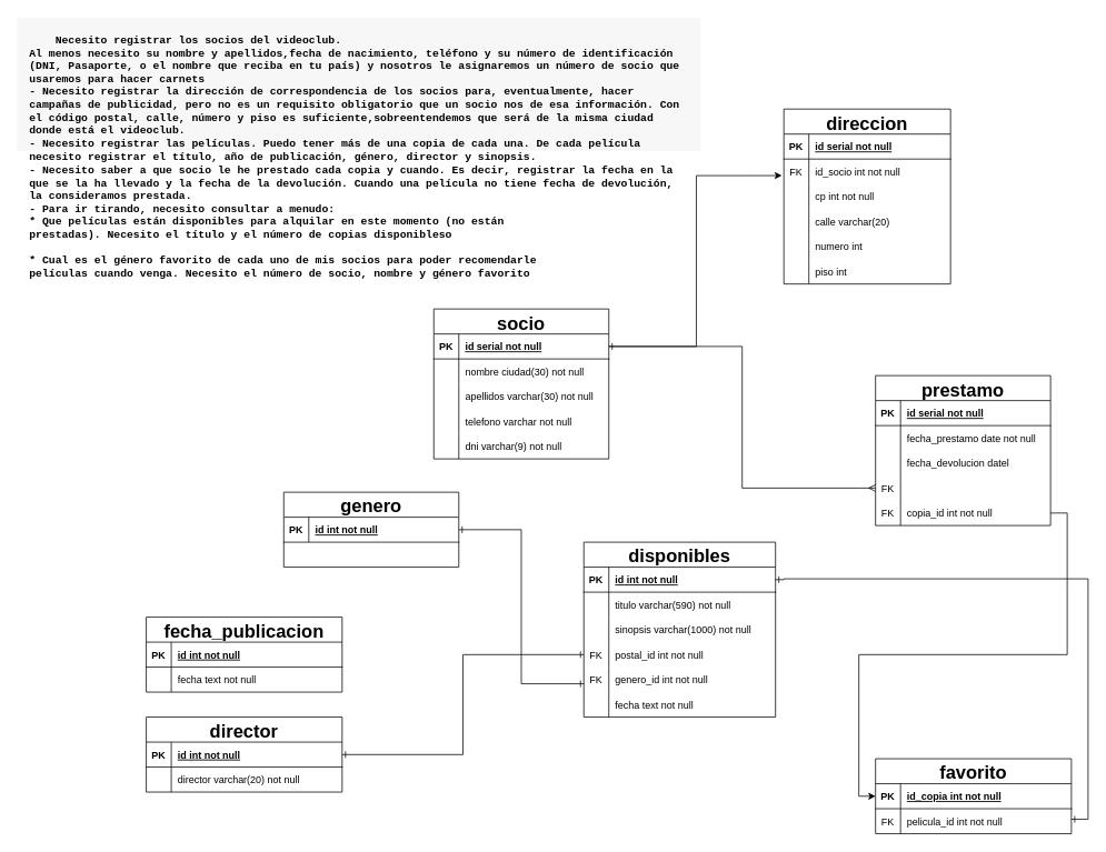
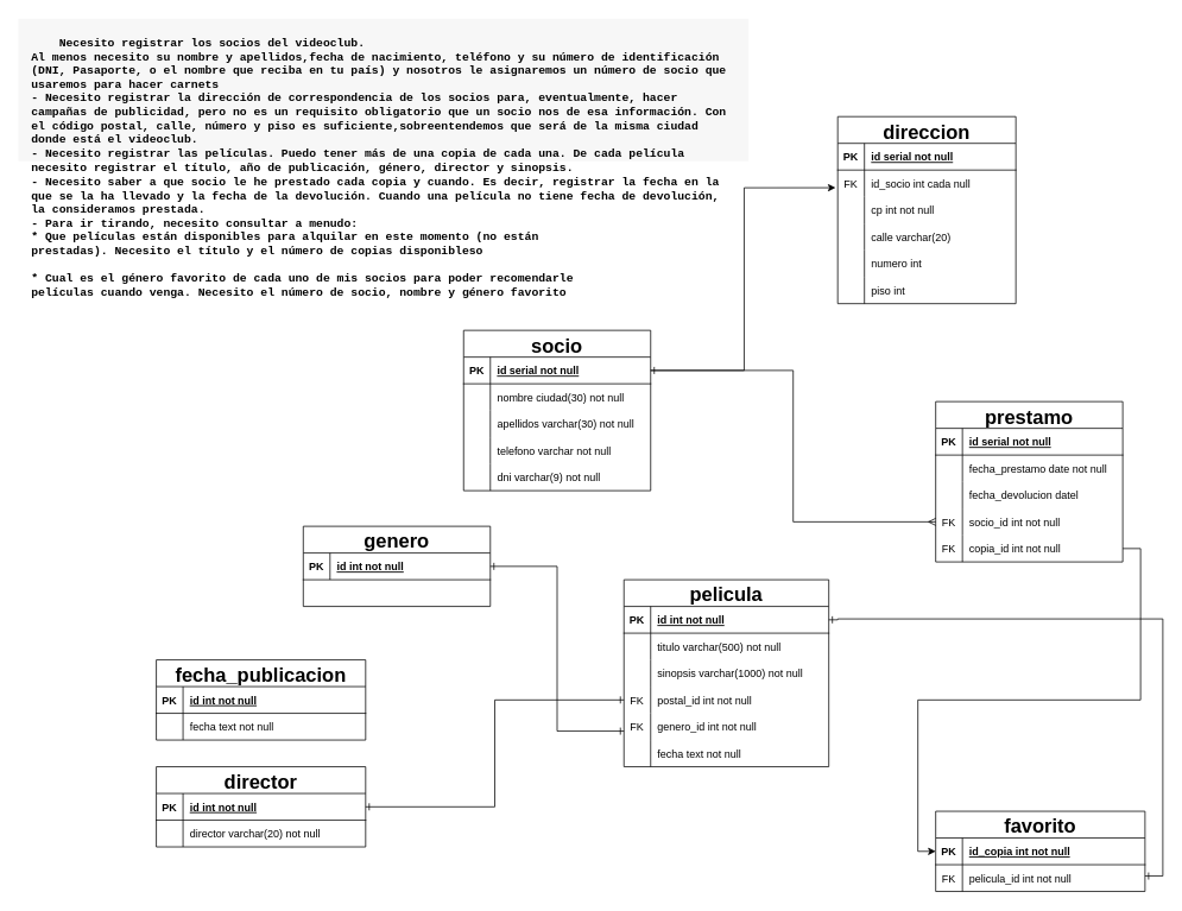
- <mxCell id="60" value="id_socio int not null" style="shape=partialRectangle;overflow=hidden;connectable=0;fillColor=none;top=0;left=0;bottom=0;right=0;align=left;spacingLeft=6;" vertex="1" parent="58"><mxGeometry x="30" width="170" height="30" as="geometry"><mxRectangle width="170" height="30" as="alternateBounds" /></mxGeometry></mxCell>
+ <mxCell id="60" value="id_socio int cada null" style="shape=partialRectangle;overflow=hidden;connectable=0;fillColor=none;top=0;left=0;bottom=0;right=0;align=left;spacingLeft=6;" vertex="1" parent="58"><mxGeometry x="30" width="170" height="30" as="geometry"><mxRectangle width="170" height="30" as="alternateBounds" /></mxGeometry></mxCell>
+ <mxCell id="50" value="socio_id int not null" style="shape=partialRectangle;overflow=hidden;connectable=0;fillColor=none;top=0;left=0;bottom=0;right=0;align=left;spacingLeft=6;" vertex="1" parent="48"><mxGeometry x="30" width="180" height="30" as="geometry"><mxRectangle width="180" height="30" as="alternateBounds" /></mxGeometry></mxCell>
- <mxCell id="19" value="disponibles" style="shape=table;startSize=30;container=1;collapsible=1;childLayout=tableLayout;fixedRows=1;rowLines=0;fontStyle=1;align=center;resizeLast=1;fontSize=22;verticalAlign=middle;" vertex="1" parent="1"><mxGeometry x="700" y="650" width="230" height="210" as="geometry"><mxRectangle x="510" y="380" width="100" height="40" as="alternateBounds" /></mxGeometry></mxCell>
+ <mxCell id="19" value="pelicula" style="shape=table;startSize=30;container=1;collapsible=1;childLayout=tableLayout;fixedRows=1;rowLines=0;fontStyle=1;align=center;resizeLast=1;fontSize=22;verticalAlign=middle;" vertex="1" parent="1"><mxGeometry x="700" y="650" width="230" height="210" as="geometry"><mxRectangle x="510" y="380" width="100" height="40" as="alternateBounds" /></mxGeometry></mxCell>
- <mxCell id="25" value="titulo varchar(590) not null" style="shape=partialRectangle;overflow=hidden;connectable=0;fillColor=none;top=0;left=0;bottom=0;right=0;align=left;spacingLeft=6;" vertex="1" parent="23"><mxGeometry x="30" width="200" height="30" as="geometry"><mxRectangle width="200" height="30" as="alternateBounds" /></mxGeometry></mxCell>
+ <mxCell id="25" value="titulo varchar(500) not null" style="shape=partialRectangle;overflow=hidden;connectable=0;fillColor=none;top=0;left=0;bottom=0;right=0;align=left;spacingLeft=6;" vertex="1" parent="23"><mxGeometry x="30" width="200" height="30" as="geometry"><mxRectangle width="200" height="30" as="alternateBounds" /></mxGeometry></mxCell>
